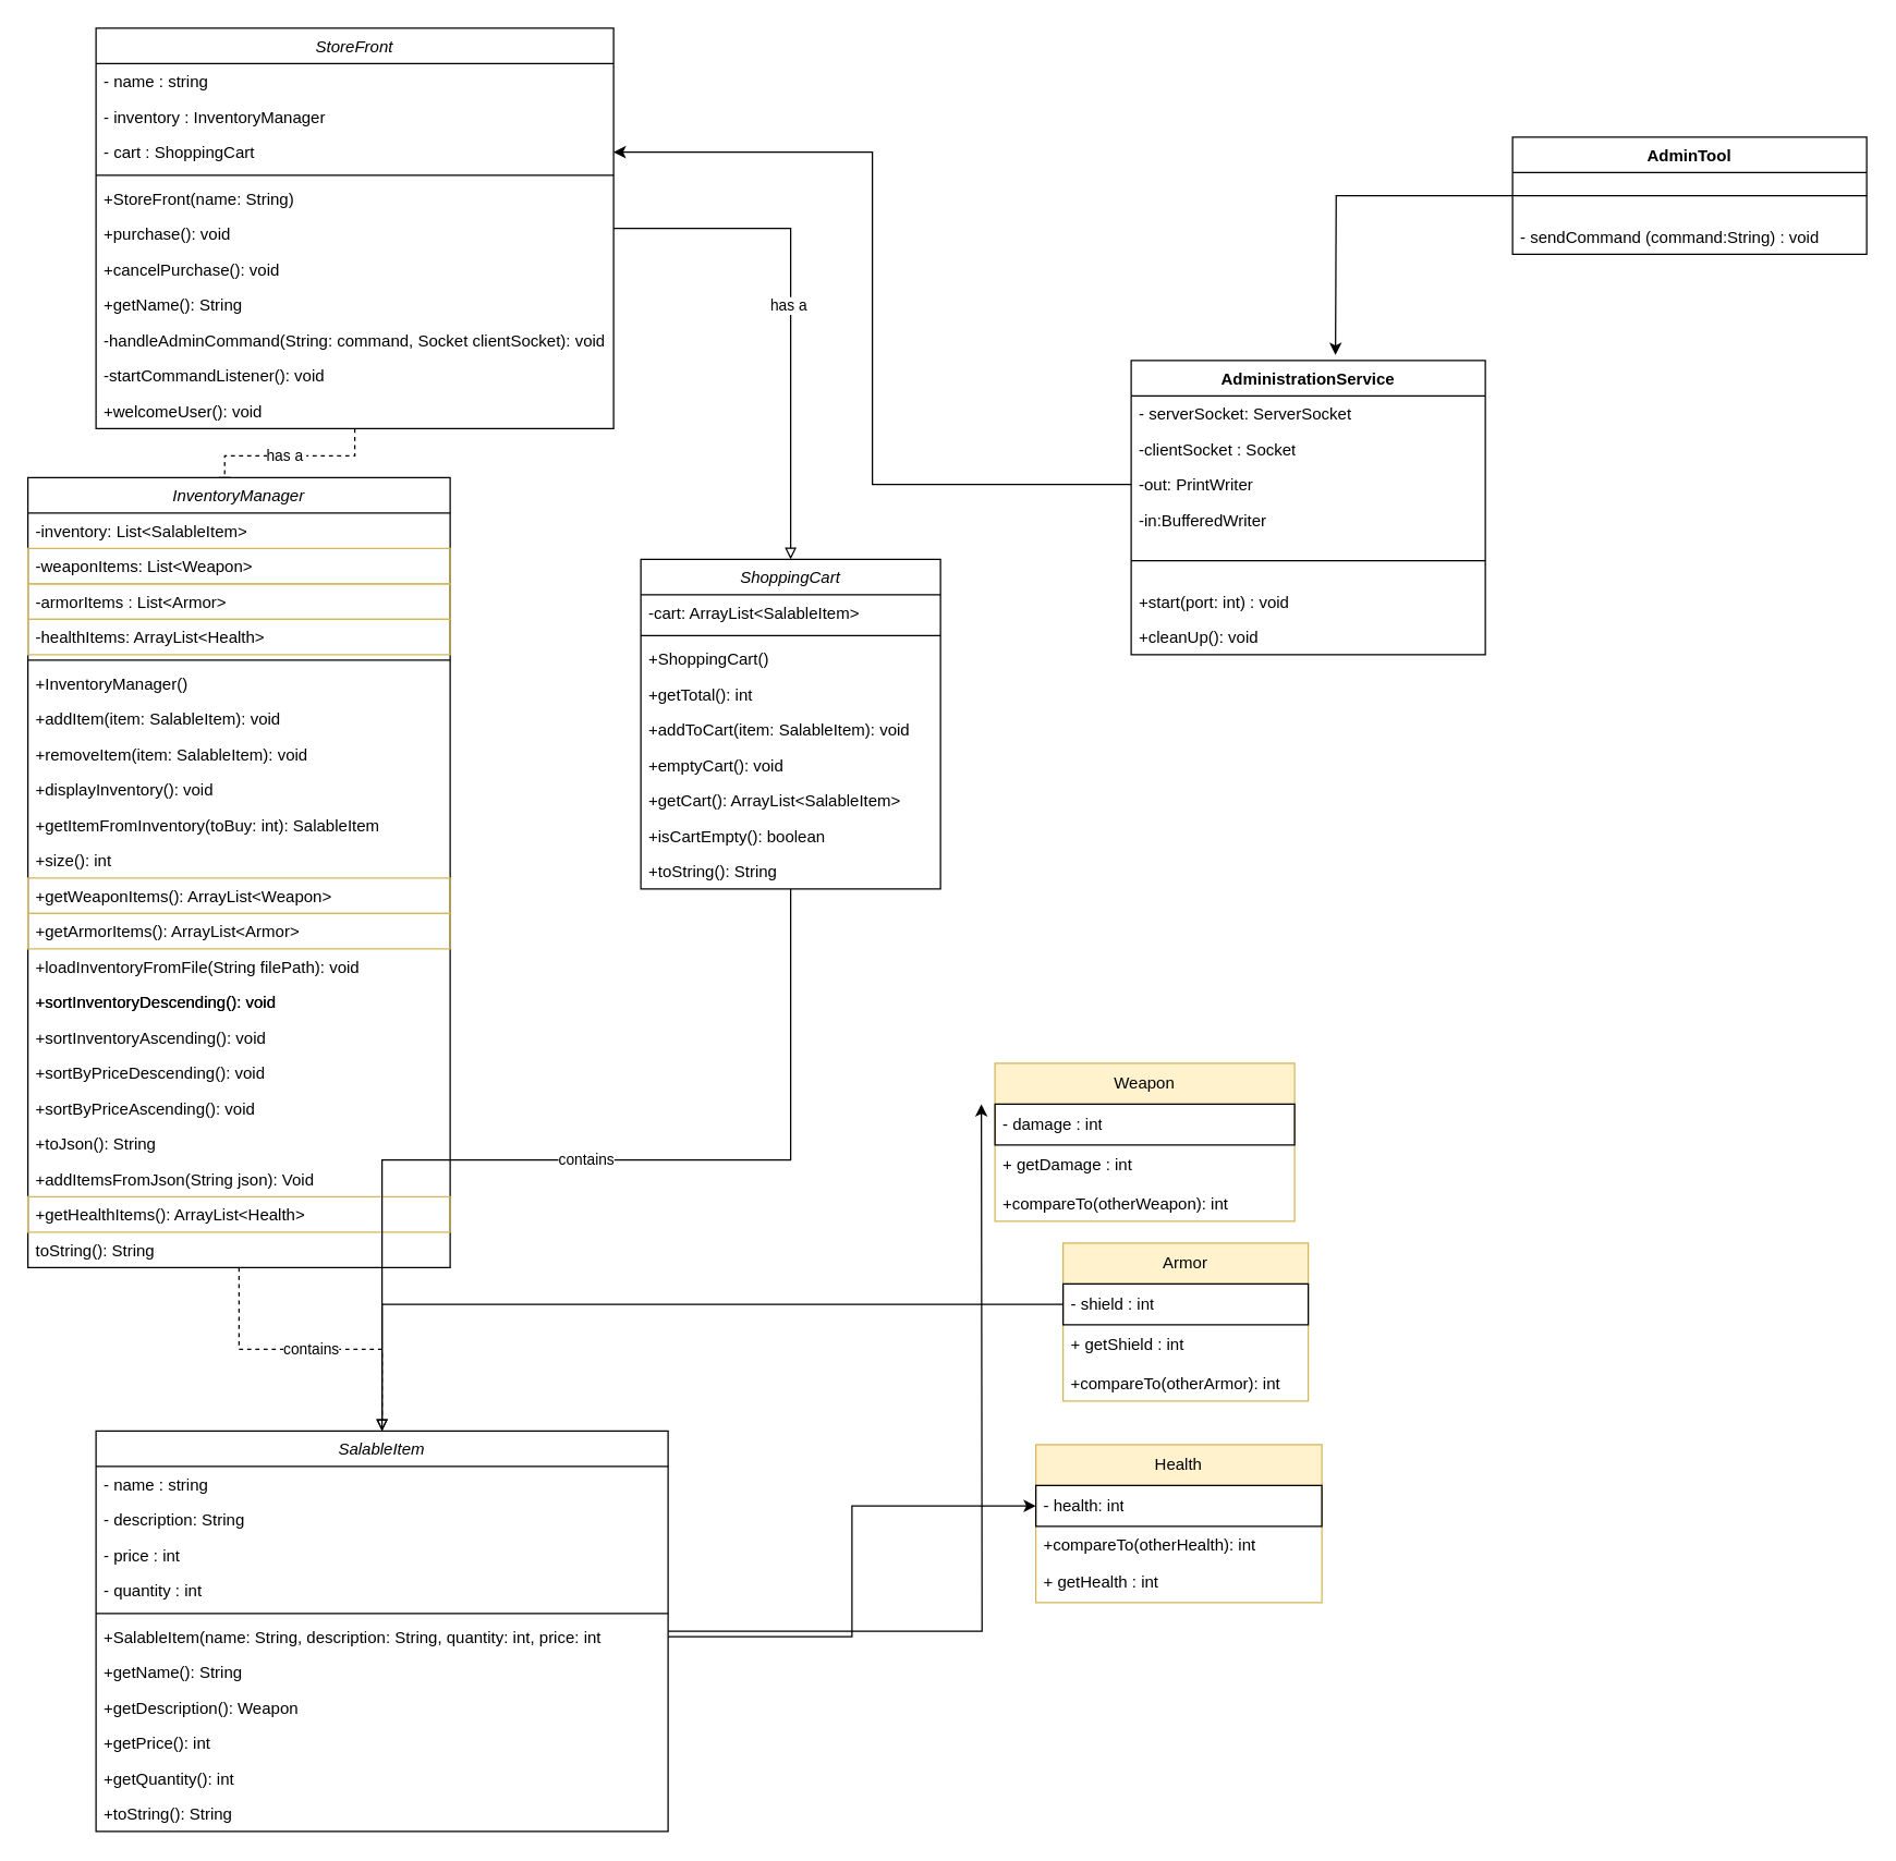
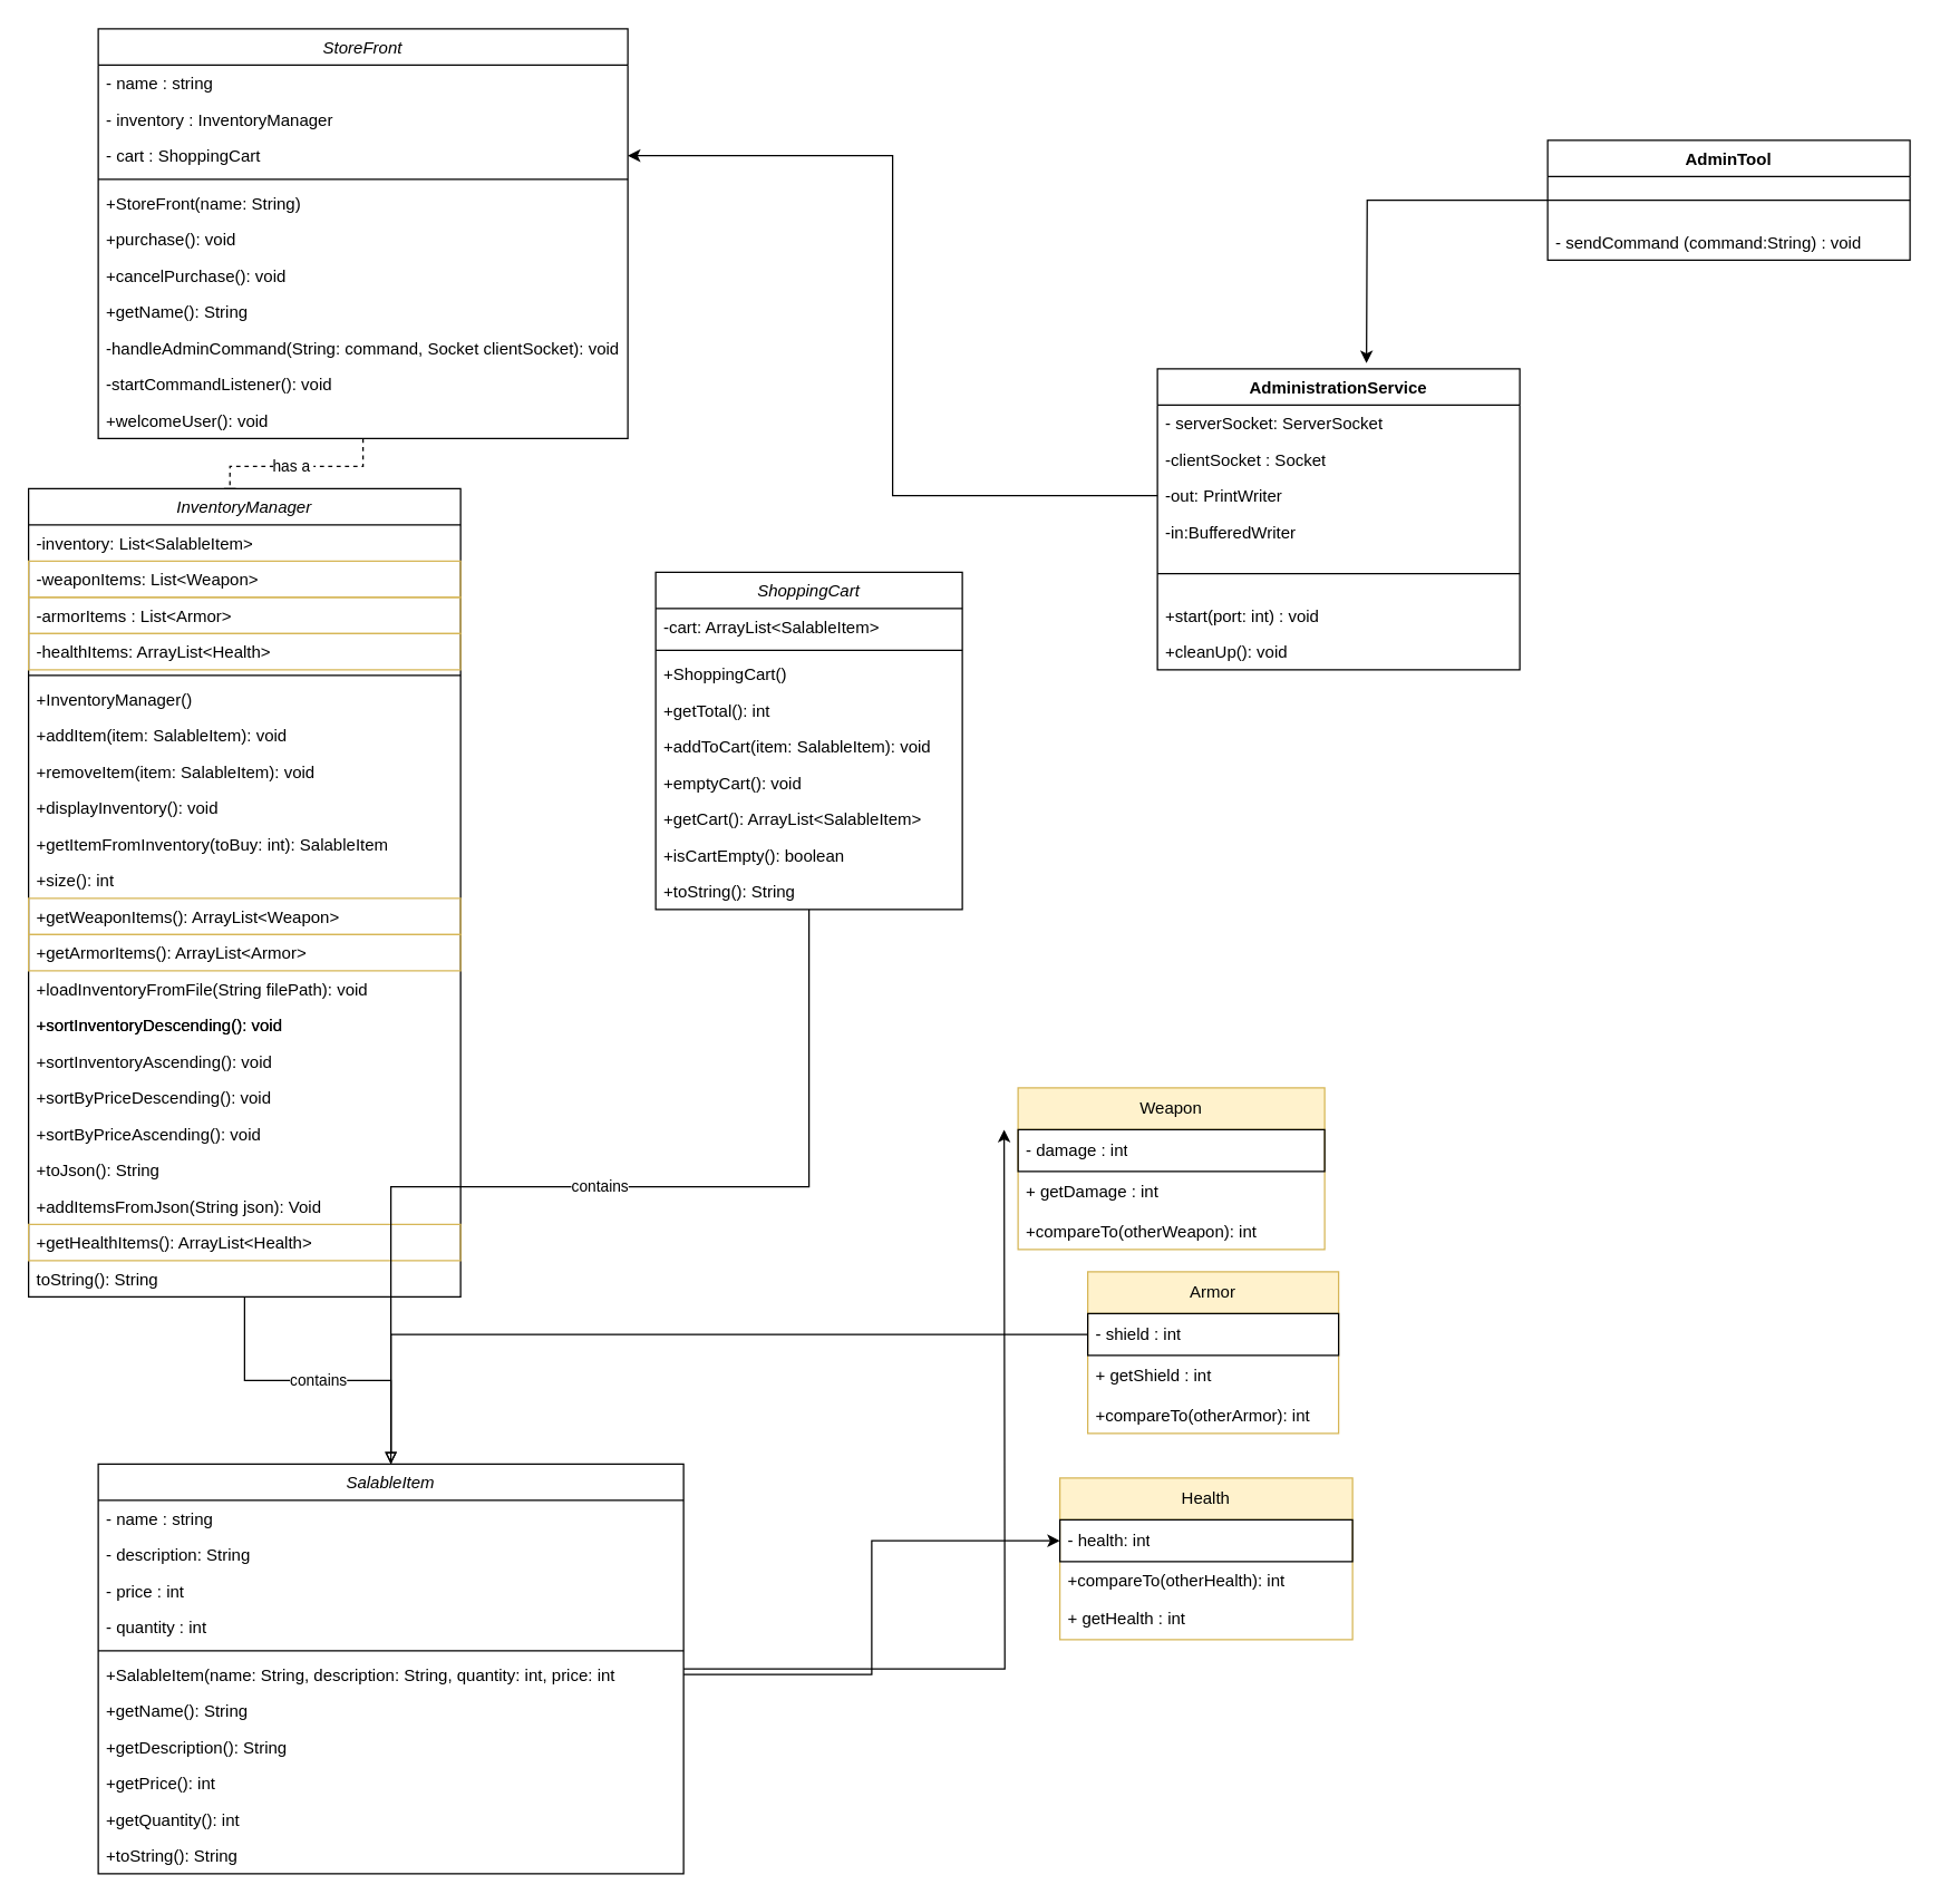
- <mxCell id="3" value="has a&amp;nbsp;" style="edgeStyle=orthogonalEdgeStyle;rounded=0;orthogonalLoop=1;jettySize=auto;html=1;entryX=0.5;entryY=0;entryDx=0;entryDy=0;endArrow=block;endFill=0;" parent="1" source="4" target="55" edge="1"><mxGeometry relative="1" as="geometry" /></mxCell>
- <mxCell id="30" value="contains" style="edgeStyle=orthogonalEdgeStyle;rounded=0;orthogonalLoop=1;jettySize=auto;html=1;entryX=0.5;entryY=0;entryDx=0;entryDy=0;endArrow=block;endFill=0;dashed=1;" parent="1" source="31" target="18" edge="1"><mxGeometry relative="1" as="geometry" /></mxCell>
+ <mxCell id="30" value="contains" style="edgeStyle=orthogonalEdgeStyle;rounded=0;orthogonalLoop=1;jettySize=auto;html=1;entryX=0.5;entryY=0;entryDx=0;entryDy=0;endArrow=block;endFill=0;" parent="1" source="31" target="18" edge="1"><mxGeometry relative="1" as="geometry" /></mxCell>
- <mxCell id="26" value="+getDescription(): Weapon" style="text;align=left;verticalAlign=top;spacingLeft=4;spacingRight=4;overflow=hidden;rotatable=0;points=[[0,0.5],[1,0.5]];portConstraint=eastwest;" parent="18" vertex="1"><mxGeometry y="190" width="420" height="26" as="geometry" /></mxCell>
+ <mxCell id="26" value="+getDescription(): String" style="text;align=left;verticalAlign=top;spacingLeft=4;spacingRight=4;overflow=hidden;rotatable=0;points=[[0,0.5],[1,0.5]];portConstraint=eastwest;" parent="18" vertex="1"><mxGeometry y="190" width="420" height="26" as="geometry" /></mxCell>
